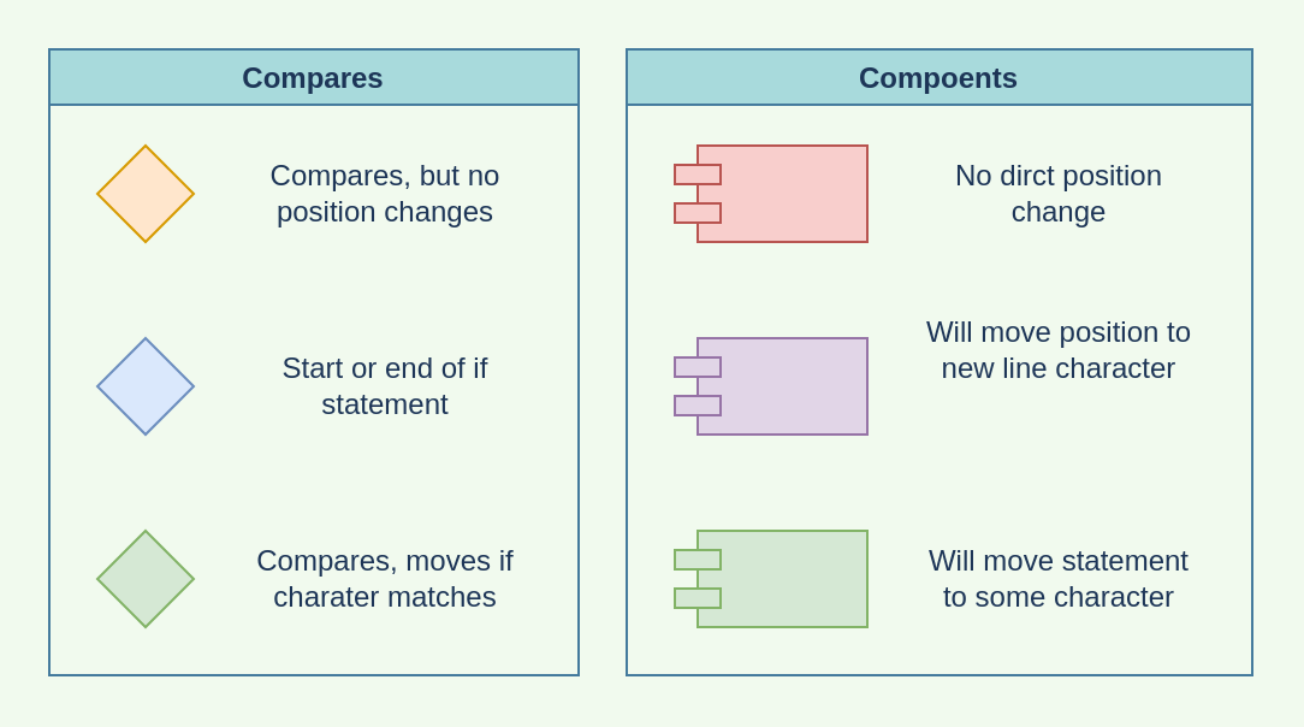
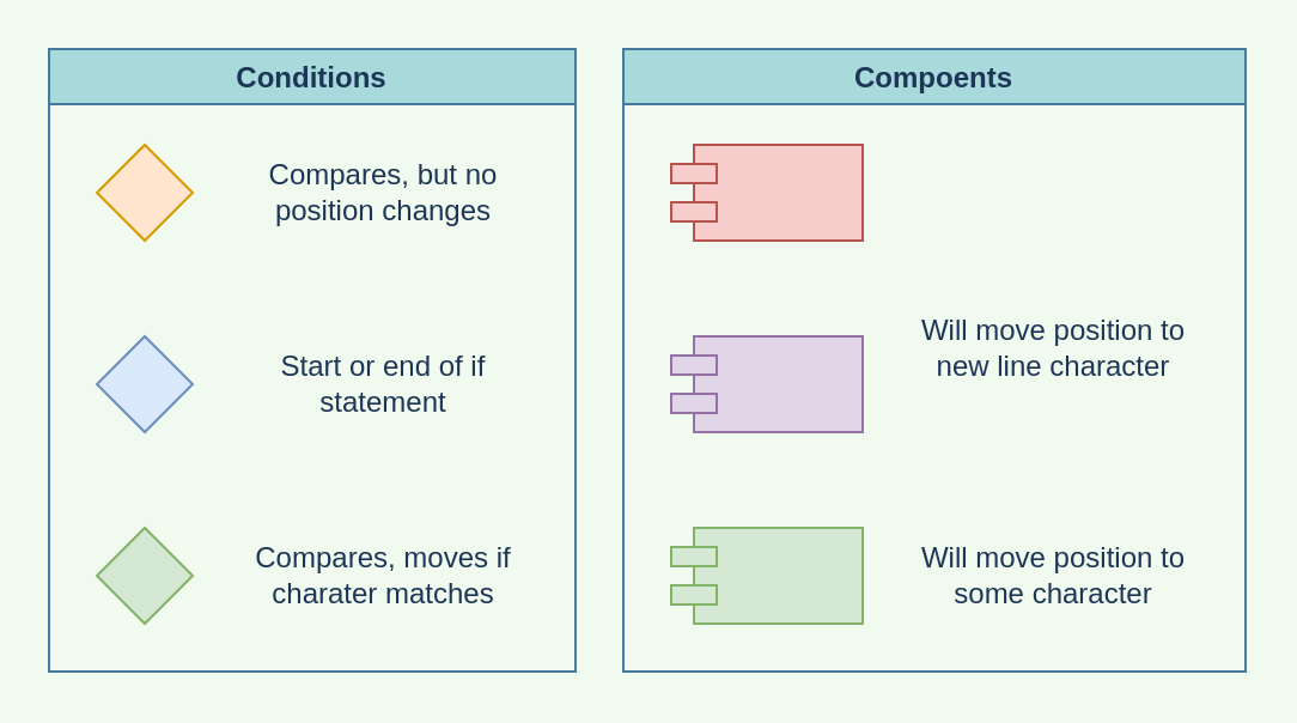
- <mxCell id="2" value="Compares" style="swimlane;fillColor=#A8DADC;strokeColor=#457B9D;fontColor=#1D3557;rounded=0;sketch=0;" vertex="1" parent="1"><mxGeometry x="20" y="20" width="220" height="260" as="geometry" /></mxCell>
+ <mxCell id="2" value="Conditions" style="swimlane;fillColor=#A8DADC;strokeColor=#457B9D;fontColor=#1D3557;rounded=0;sketch=0;" vertex="1" parent="1"><mxGeometry x="20" y="20" width="220" height="260" as="geometry" /></mxCell>
- <mxCell id="11" value="No dirct position change" style="text;html=1;strokeColor=none;fillColor=none;align=center;verticalAlign=middle;whiteSpace=wrap;rounded=0;sketch=0;fontColor=#1D3557;" vertex="1" parent="9"><mxGeometry x="120" y="40" width="120" height="40" as="geometry" /></mxCell>
- <mxCell id="15" value="Will move statement to some character" style="text;html=1;strokeColor=none;fillColor=none;align=center;verticalAlign=middle;whiteSpace=wrap;rounded=0;sketch=0;fontColor=#1D3557;" vertex="1" parent="9"><mxGeometry x="120" y="200" width="120" height="40" as="geometry" /></mxCell>
+ <mxCell id="15" value="Will move position to some character" style="text;html=1;strokeColor=none;fillColor=none;align=center;verticalAlign=middle;whiteSpace=wrap;rounded=0;sketch=0;fontColor=#1D3557;" vertex="1" parent="9"><mxGeometry x="120" y="200" width="120" height="40" as="geometry" /></mxCell>
